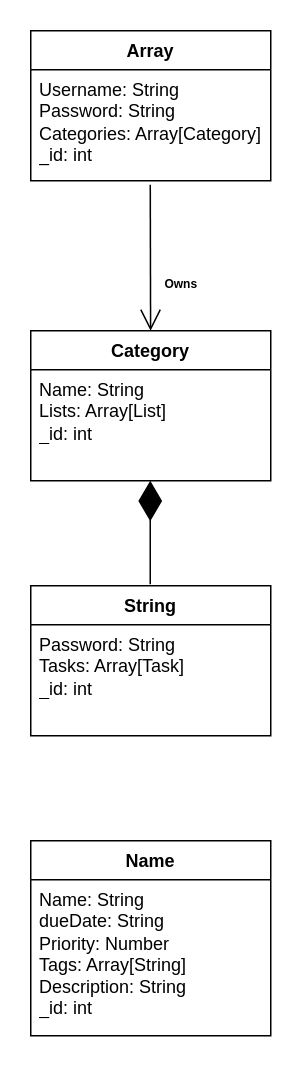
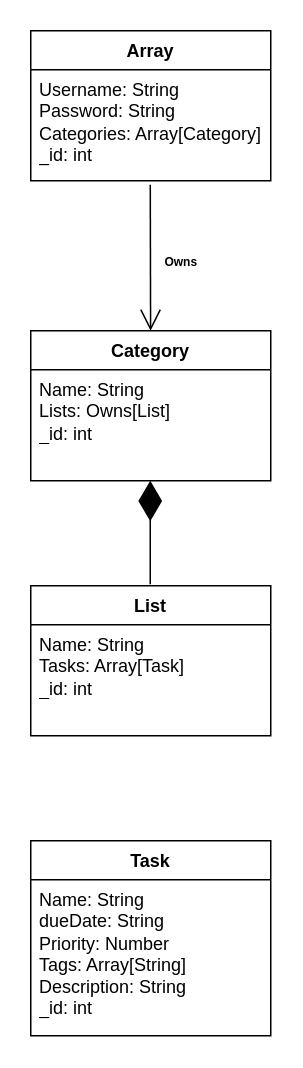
- <mxCell id="11" value="&lt;font style=&quot;font-size: 8px;&quot;&gt;Owns&lt;/font&gt;" style="text;align=center;fontStyle=1;verticalAlign=middle;spacingLeft=3;spacingRight=3;strokeColor=none;rotatable=0;points=[[0,0.5],[1,0.5]];portConstraint=eastwest;html=1;" vertex="1" parent="1"><mxGeometry x="80" y="175" width="80" height="26" as="geometry" /></mxCell>
+ <mxCell id="11" value="&lt;font style=&quot;font-size: 8px;&quot;&gt;Owns&lt;/font&gt;" style="text;align=center;fontStyle=1;verticalAlign=middle;spacingLeft=3;spacingRight=3;strokeColor=none;rotatable=0;points=[[0,0.5],[1,0.5]];portConstraint=eastwest;html=1;" vertex="1" parent="1"><mxGeometry x="80" y="160" width="80" height="26" as="geometry" /></mxCell>
- <mxCell id="5" value="Name: String&lt;div&gt;Lists: Array[List]&lt;/div&gt;&lt;div&gt;_id: int&lt;/div&gt;" style="text;strokeColor=none;fillColor=none;align=left;verticalAlign=top;spacingLeft=4;spacingRight=4;overflow=hidden;rotatable=0;points=[[0,0.5],[1,0.5]];portConstraint=eastwest;whiteSpace=wrap;html=1;" vertex="1" parent="4"><mxGeometry y="26" width="160" height="74" as="geometry" /></mxCell>
+ <mxCell id="5" value="Name: String&lt;div&gt;Lists: Owns[List]&lt;/div&gt;&lt;div&gt;_id: int&lt;/div&gt;" style="text;strokeColor=none;fillColor=none;align=left;verticalAlign=top;spacingLeft=4;spacingRight=4;overflow=hidden;rotatable=0;points=[[0,0.5],[1,0.5]];portConstraint=eastwest;whiteSpace=wrap;html=1;" vertex="1" parent="4"><mxGeometry y="26" width="160" height="74" as="geometry" /></mxCell>
- <mxCell id="6" value="String" style="swimlane;fontStyle=1;align=center;verticalAlign=top;childLayout=stackLayout;horizontal=1;startSize=26;horizontalStack=0;resizeParent=1;resizeParentMax=0;resizeLast=0;collapsible=1;marginBottom=0;whiteSpace=wrap;html=1;" vertex="1" parent="1"><mxGeometry x="20" y="390" width="160" height="100" as="geometry" /></mxCell>
+ <mxCell id="6" value="List" style="swimlane;fontStyle=1;align=center;verticalAlign=top;childLayout=stackLayout;horizontal=1;startSize=26;horizontalStack=0;resizeParent=1;resizeParentMax=0;resizeLast=0;collapsible=1;marginBottom=0;whiteSpace=wrap;html=1;" vertex="1" parent="1"><mxGeometry x="20" y="390" width="160" height="100" as="geometry" /></mxCell>
- <mxCell id="7" value="Password: String&lt;div&gt;Tasks: Array[Task]&lt;/div&gt;&lt;div&gt;_id: int&lt;/div&gt;" style="text;strokeColor=none;fillColor=none;align=left;verticalAlign=top;spacingLeft=4;spacingRight=4;overflow=hidden;rotatable=0;points=[[0,0.5],[1,0.5]];portConstraint=eastwest;whiteSpace=wrap;html=1;" vertex="1" parent="6"><mxGeometry y="26" width="160" height="74" as="geometry" /></mxCell>
+ <mxCell id="7" value="Name: String&lt;div&gt;Tasks: Array[Task]&lt;/div&gt;&lt;div&gt;_id: int&lt;/div&gt;" style="text;strokeColor=none;fillColor=none;align=left;verticalAlign=top;spacingLeft=4;spacingRight=4;overflow=hidden;rotatable=0;points=[[0,0.5],[1,0.5]];portConstraint=eastwest;whiteSpace=wrap;html=1;" vertex="1" parent="6"><mxGeometry y="26" width="160" height="74" as="geometry" /></mxCell>
- <mxCell id="8" value="Name" style="swimlane;fontStyle=1;align=center;verticalAlign=top;childLayout=stackLayout;horizontal=1;startSize=26;horizontalStack=0;resizeParent=1;resizeParentMax=0;resizeLast=0;collapsible=1;marginBottom=0;whiteSpace=wrap;html=1;" vertex="1" parent="1"><mxGeometry x="20" y="560" width="160" height="130" as="geometry" /></mxCell>
+ <mxCell id="8" value="Task" style="swimlane;fontStyle=1;align=center;verticalAlign=top;childLayout=stackLayout;horizontal=1;startSize=26;horizontalStack=0;resizeParent=1;resizeParentMax=0;resizeLast=0;collapsible=1;marginBottom=0;whiteSpace=wrap;html=1;" vertex="1" parent="1"><mxGeometry x="20" y="560" width="160" height="130" as="geometry" /></mxCell>
